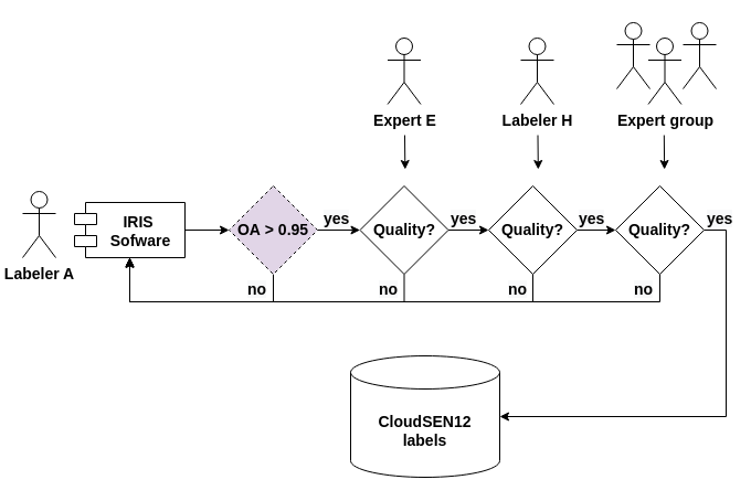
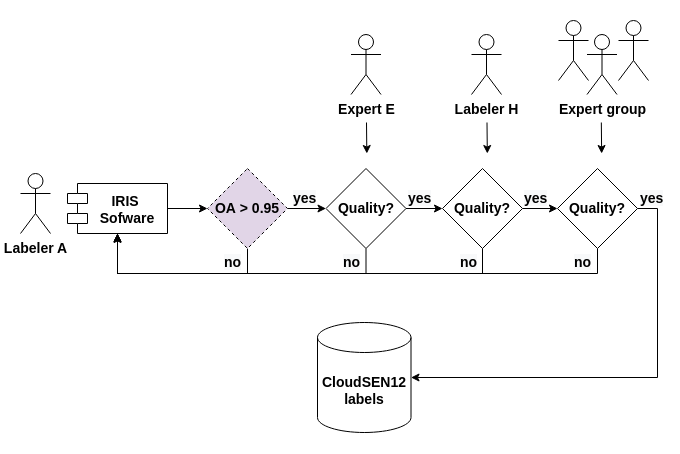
- <mxCell id="24" value="&lt;div style=&quot;font-size: 14px&quot;&gt;&lt;b&gt;&lt;font style=&quot;font-size: 14px&quot;&gt;CloudSEN12&lt;/font&gt;&lt;/b&gt;&lt;/div&gt;&lt;div style=&quot;font-size: 14px&quot;&gt;&lt;b&gt;&lt;font style=&quot;font-size: 14px&quot;&gt;labels&lt;/font&gt;&lt;/b&gt;&lt;/div&gt;" style="shape=cylinder3;whiteSpace=wrap;html=1;boundedLbl=1;backgroundOutline=1;size=15;" parent="1" vertex="1"><mxGeometry x="317" y="322" width="135" height="110" as="geometry" /></mxCell>
+ <mxCell id="24" value="&lt;div style=&quot;font-size: 14px&quot;&gt;&lt;b&gt;&lt;font style=&quot;font-size: 14px&quot;&gt;CloudSEN12&lt;/font&gt;&lt;/b&gt;&lt;/div&gt;&lt;div style=&quot;font-size: 14px&quot;&gt;&lt;b&gt;&lt;font style=&quot;font-size: 14px&quot;&gt;labels&lt;/font&gt;&lt;/b&gt;&lt;/div&gt;" style="shape=cylinder3;whiteSpace=wrap;html=1;boundedLbl=1;backgroundOutline=1;size=15;" parent="1" vertex="1"><mxGeometry x="317" y="322" width="93.5" height="110" as="geometry" /></mxCell>
